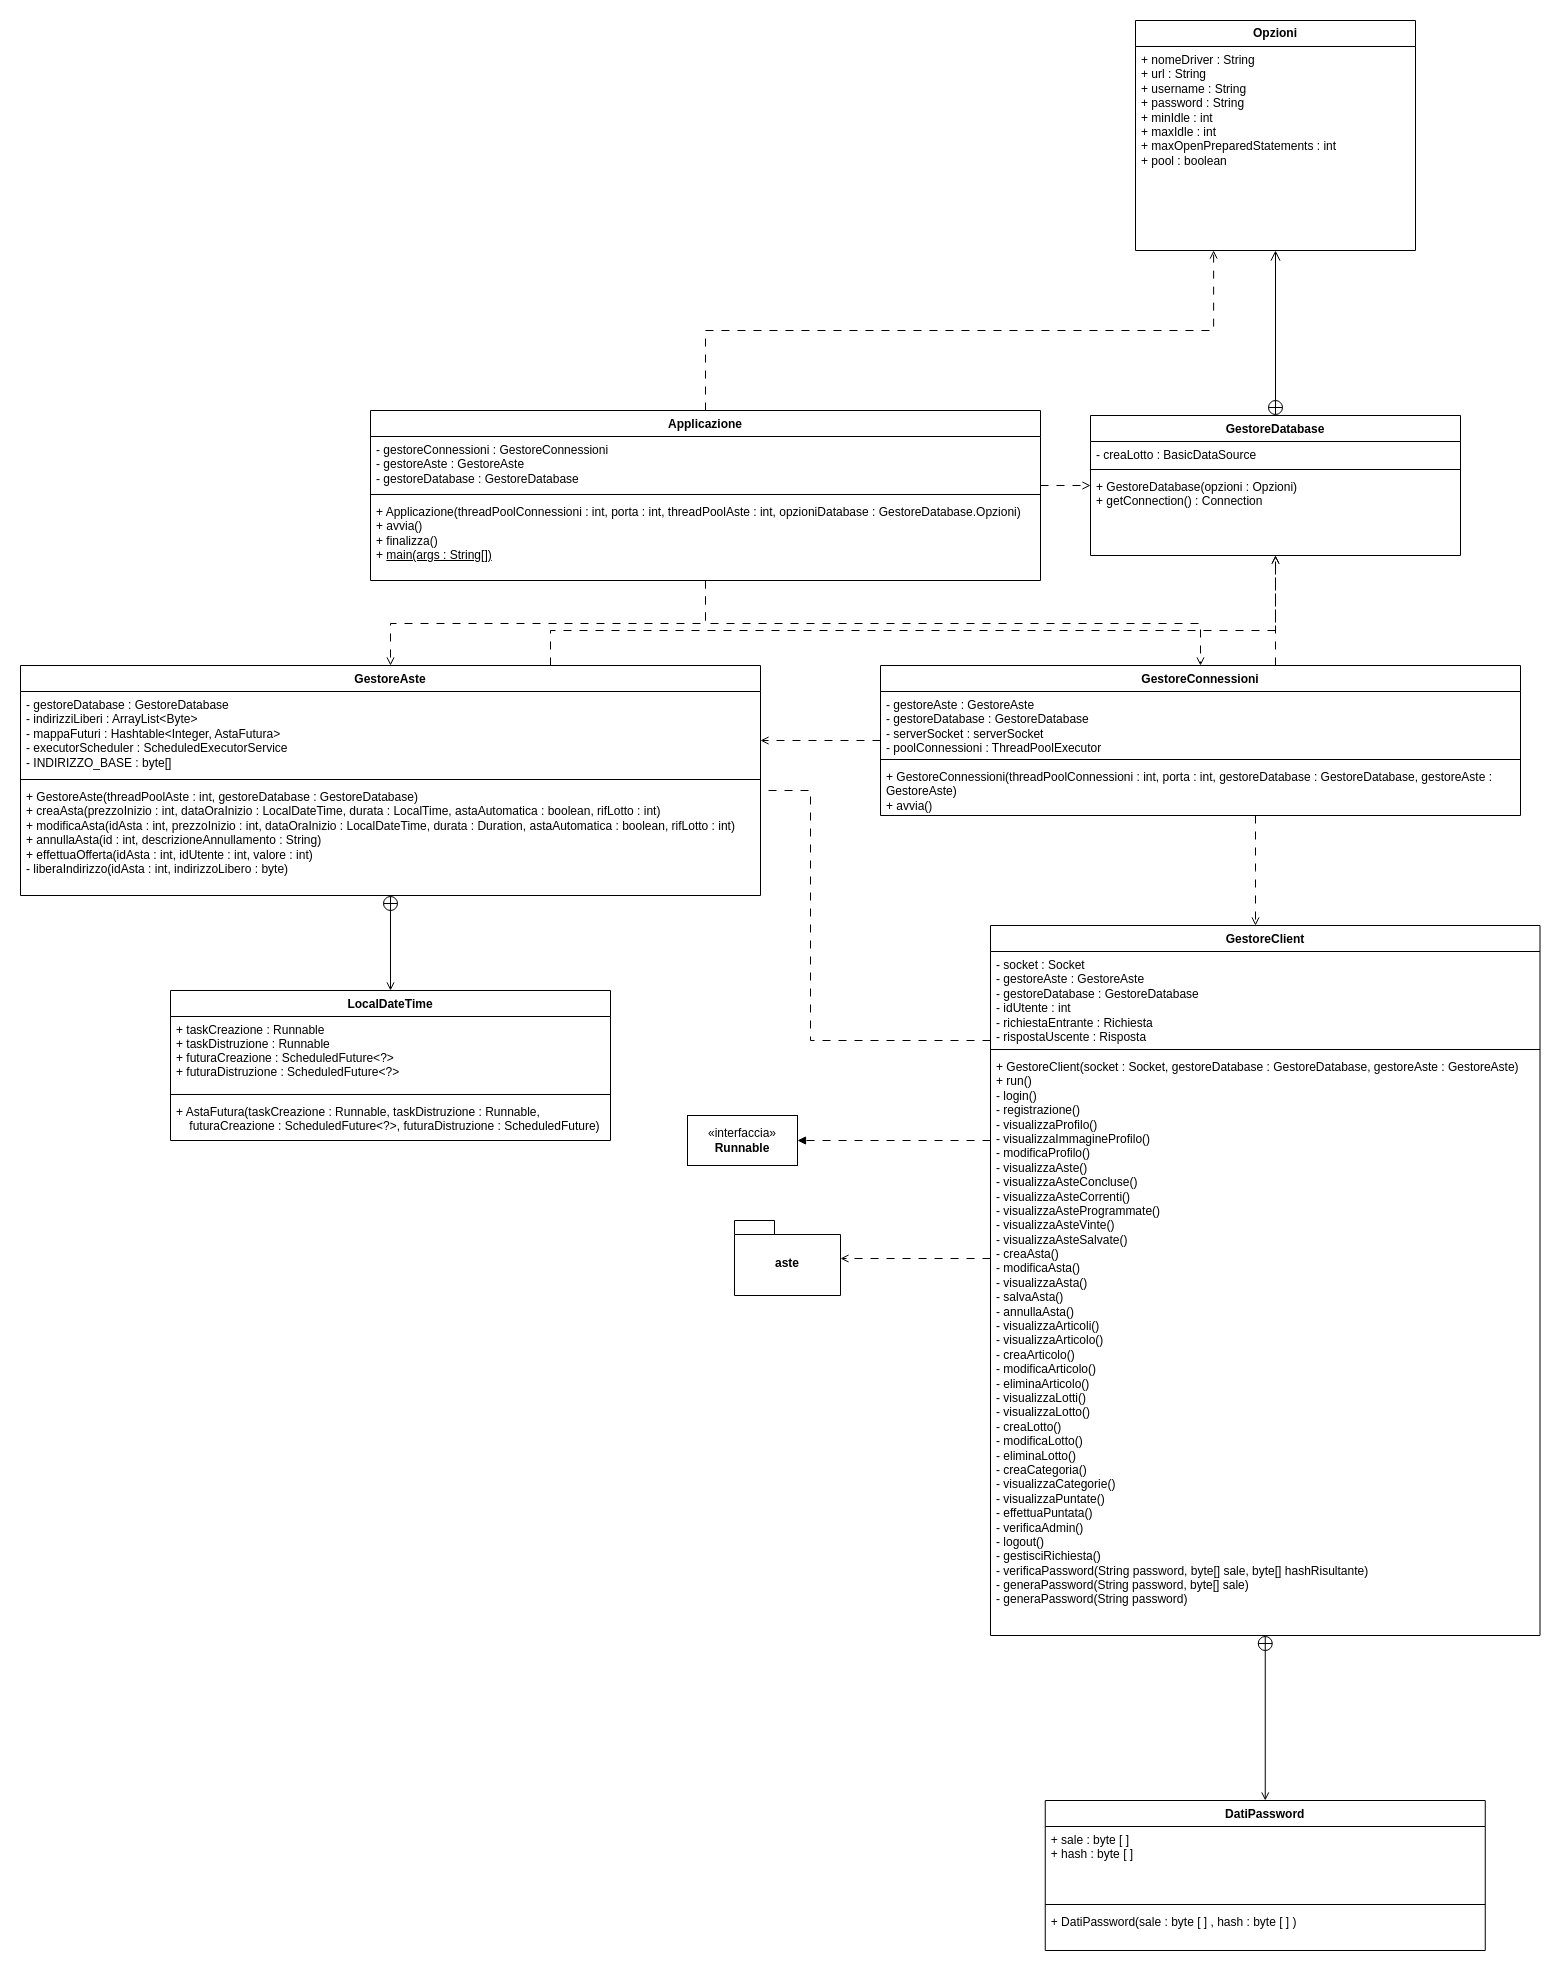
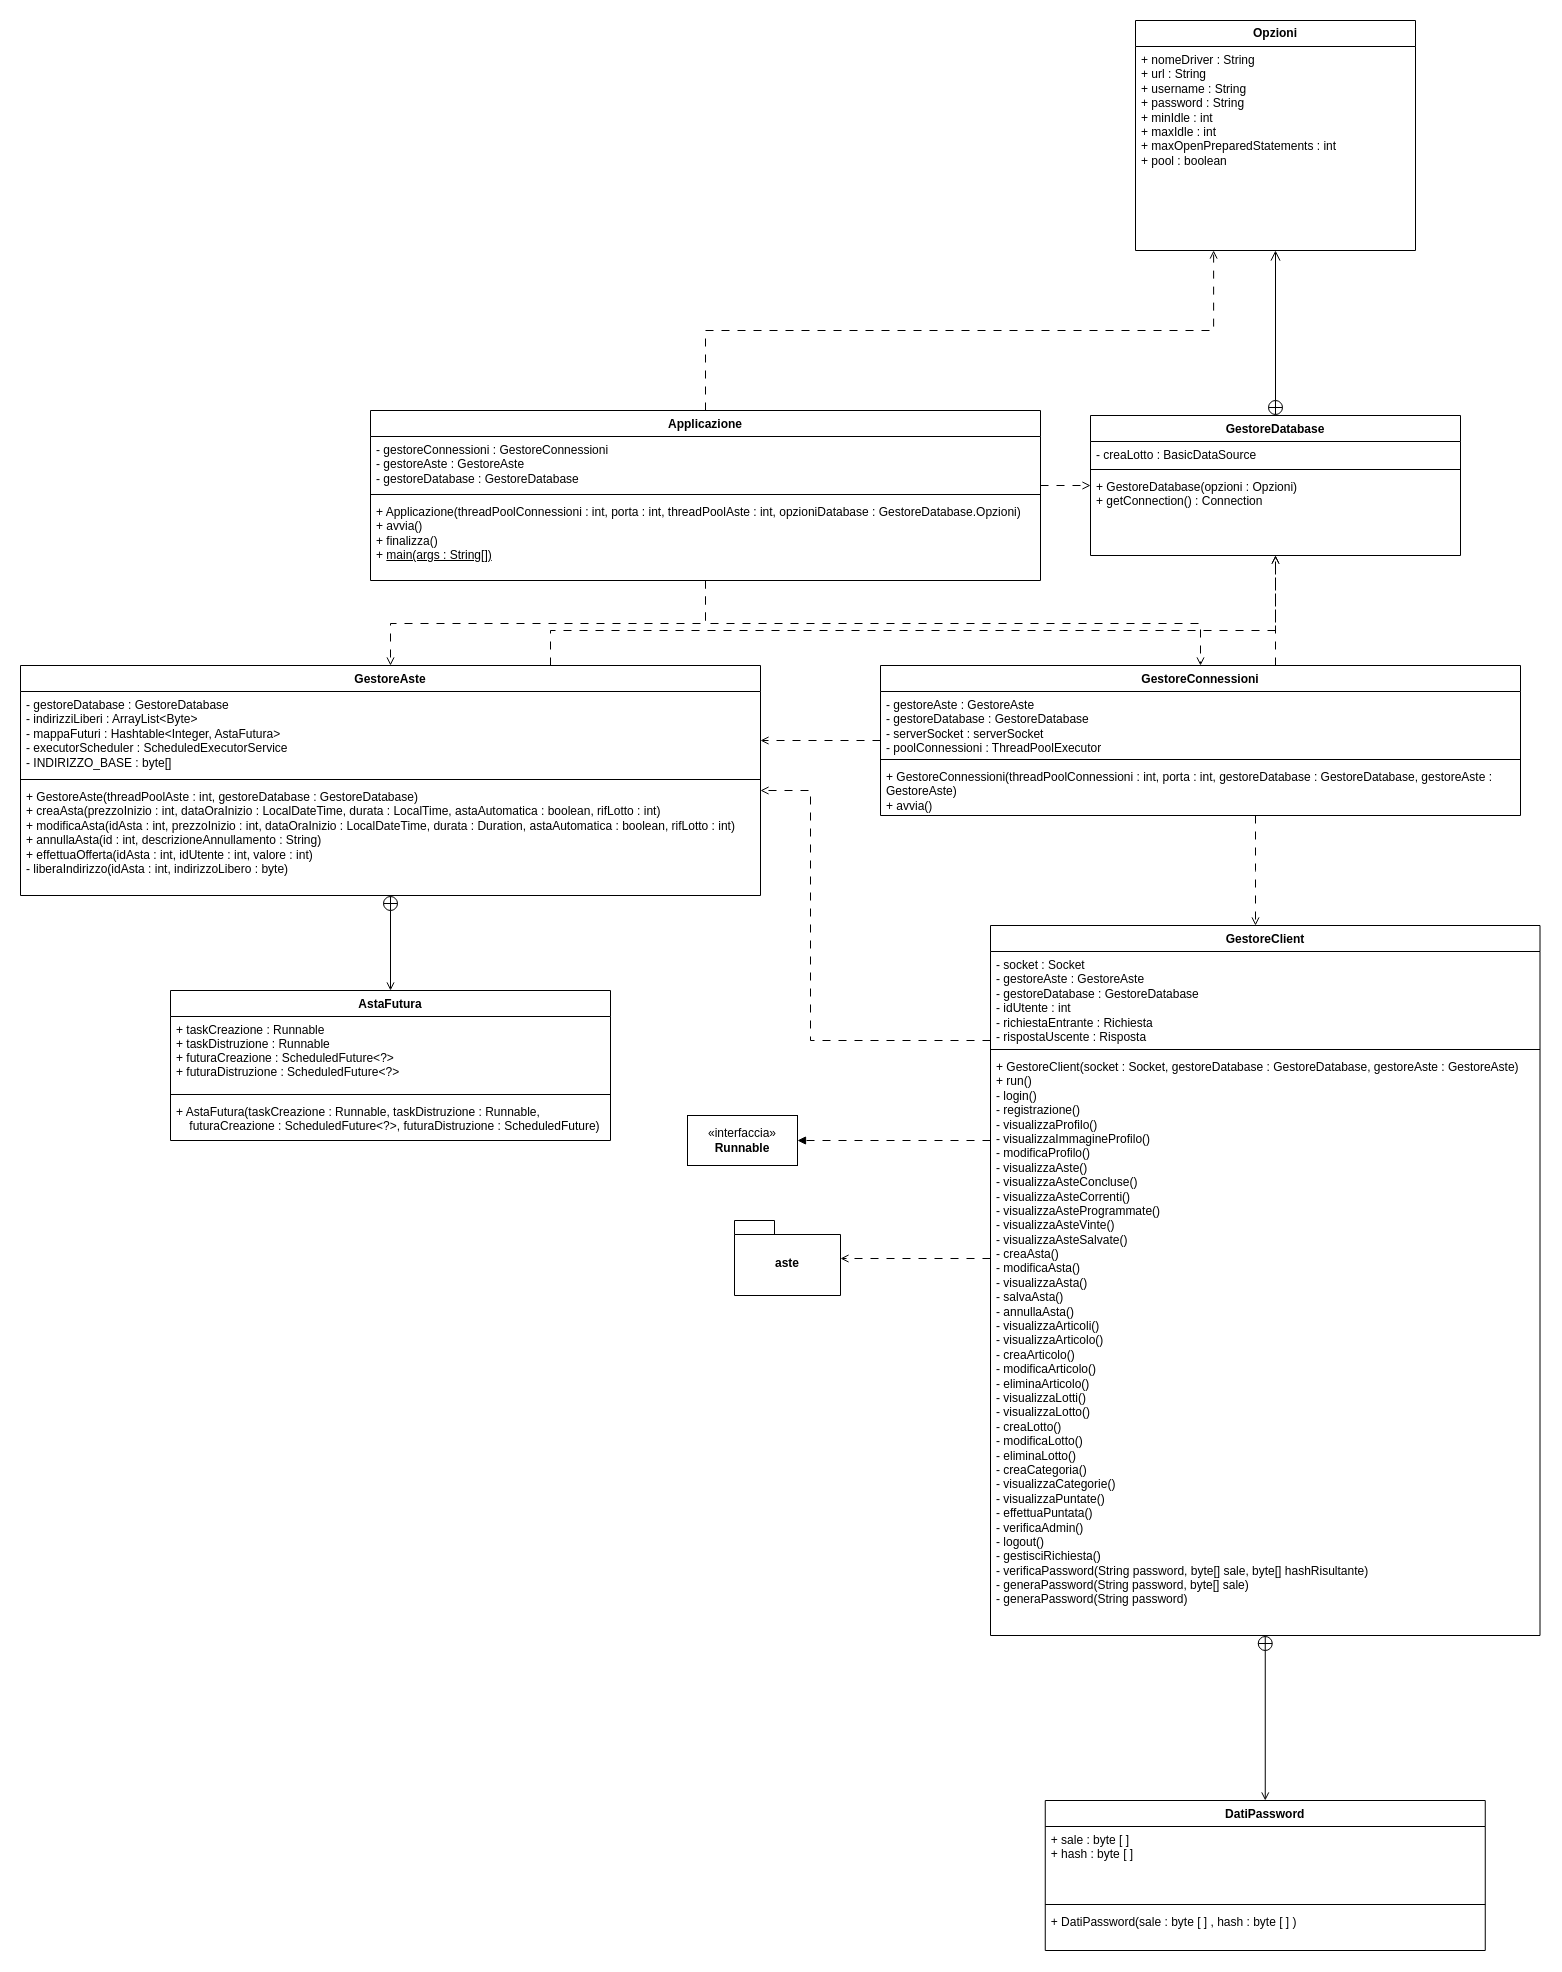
- <mxCell id="27" style="edgeStyle=orthogonalEdgeStyle;rounded=0;orthogonalLoop=1;jettySize=auto;html=1;endArrow=none;endFill=0;dashed=1;elbow=vertical;dashPattern=8 8;" parent="1" source="11" target="23" edge="1"><mxGeometry relative="1" as="geometry"><mxPoint x="955" y="734" as="sourcePoint" /><mxPoint x="810" y="734" as="targetPoint" /><Array as="points"><mxPoint x="810" y="1040" /><mxPoint x="810" y="790" /></Array></mxGeometry></mxCell>
+ <mxCell id="27" style="edgeStyle=orthogonalEdgeStyle;rounded=0;orthogonalLoop=1;jettySize=auto;html=1;endArrow=open;endFill=0;dashed=1;elbow=vertical;dashPattern=8 8;" parent="1" source="11" target="23" edge="1"><mxGeometry relative="1" as="geometry"><mxPoint x="955" y="734" as="sourcePoint" /><mxPoint x="810" y="734" as="targetPoint" /><Array as="points"><mxPoint x="810" y="1040" /><mxPoint x="810" y="790" /></Array></mxGeometry></mxCell>
- <mxCell id="39" value="LocalDateTime" style="swimlane;fontStyle=1;align=center;verticalAlign=top;childLayout=stackLayout;horizontal=1;startSize=26;horizontalStack=0;resizeParent=1;resizeParentMax=0;resizeLast=0;collapsible=1;marginBottom=0;" parent="1" vertex="1"><mxGeometry x="170" y="990" width="440" height="150" as="geometry" /></mxCell>
+ <mxCell id="39" value="AstaFutura" style="swimlane;fontStyle=1;align=center;verticalAlign=top;childLayout=stackLayout;horizontal=1;startSize=26;horizontalStack=0;resizeParent=1;resizeParentMax=0;resizeLast=0;collapsible=1;marginBottom=0;" parent="1" vertex="1"><mxGeometry x="170" y="990" width="440" height="150" as="geometry" /></mxCell>
